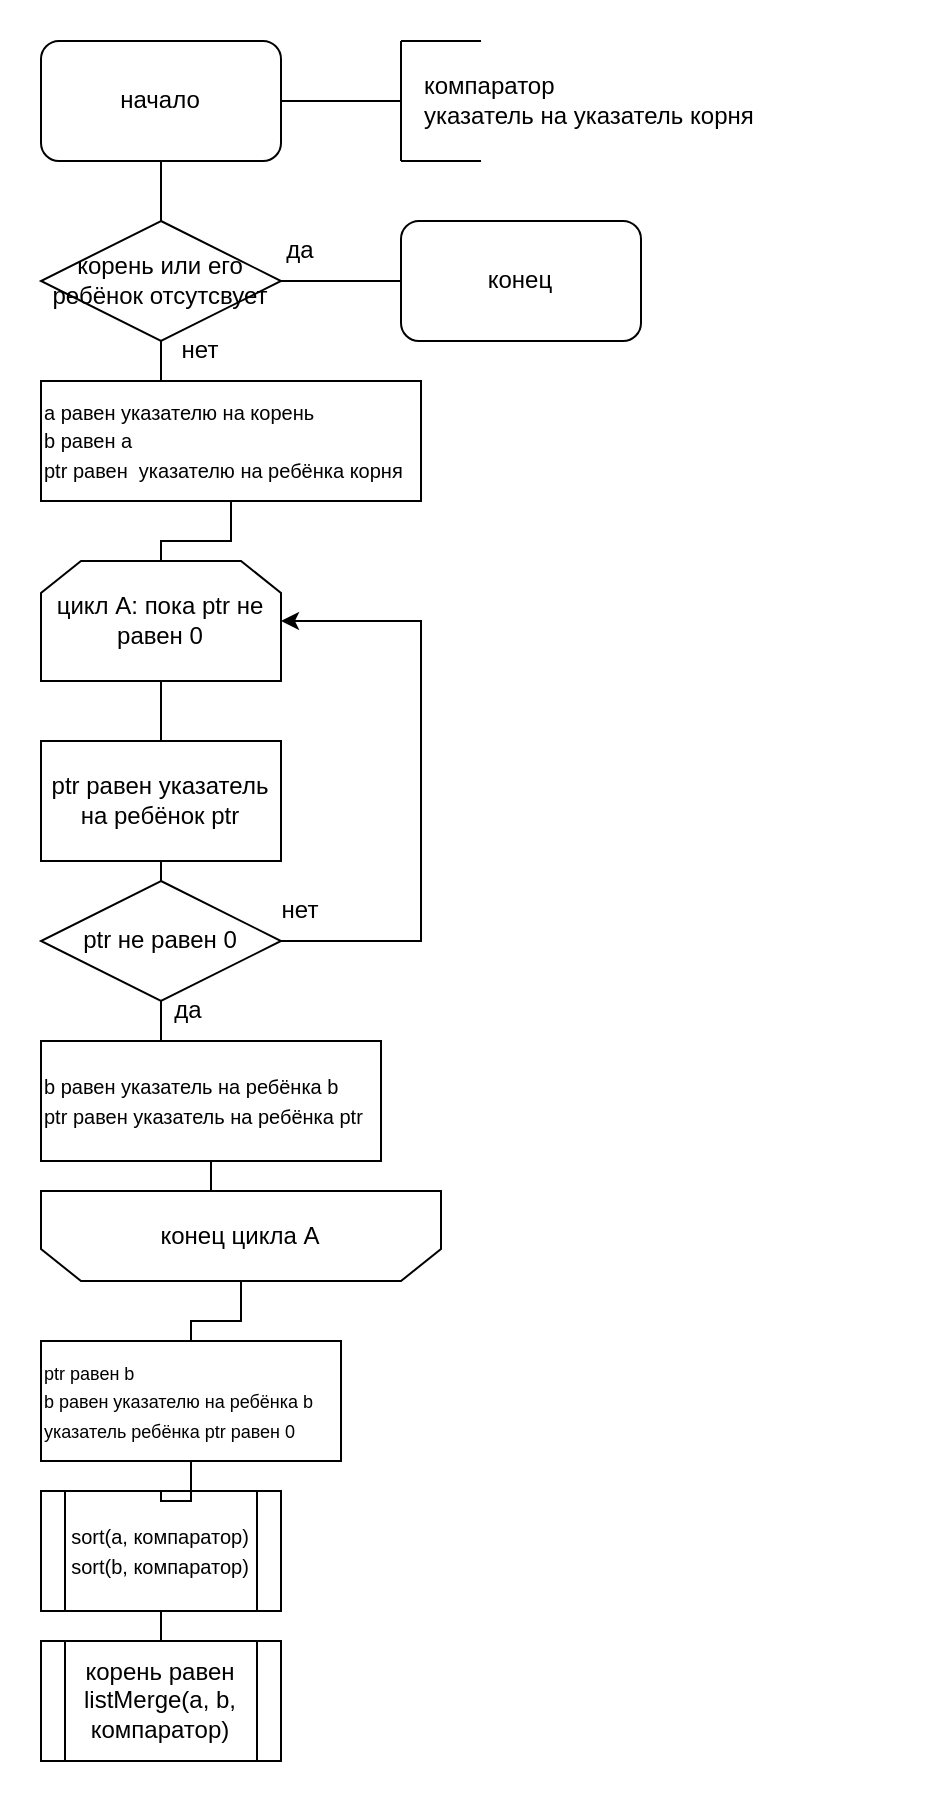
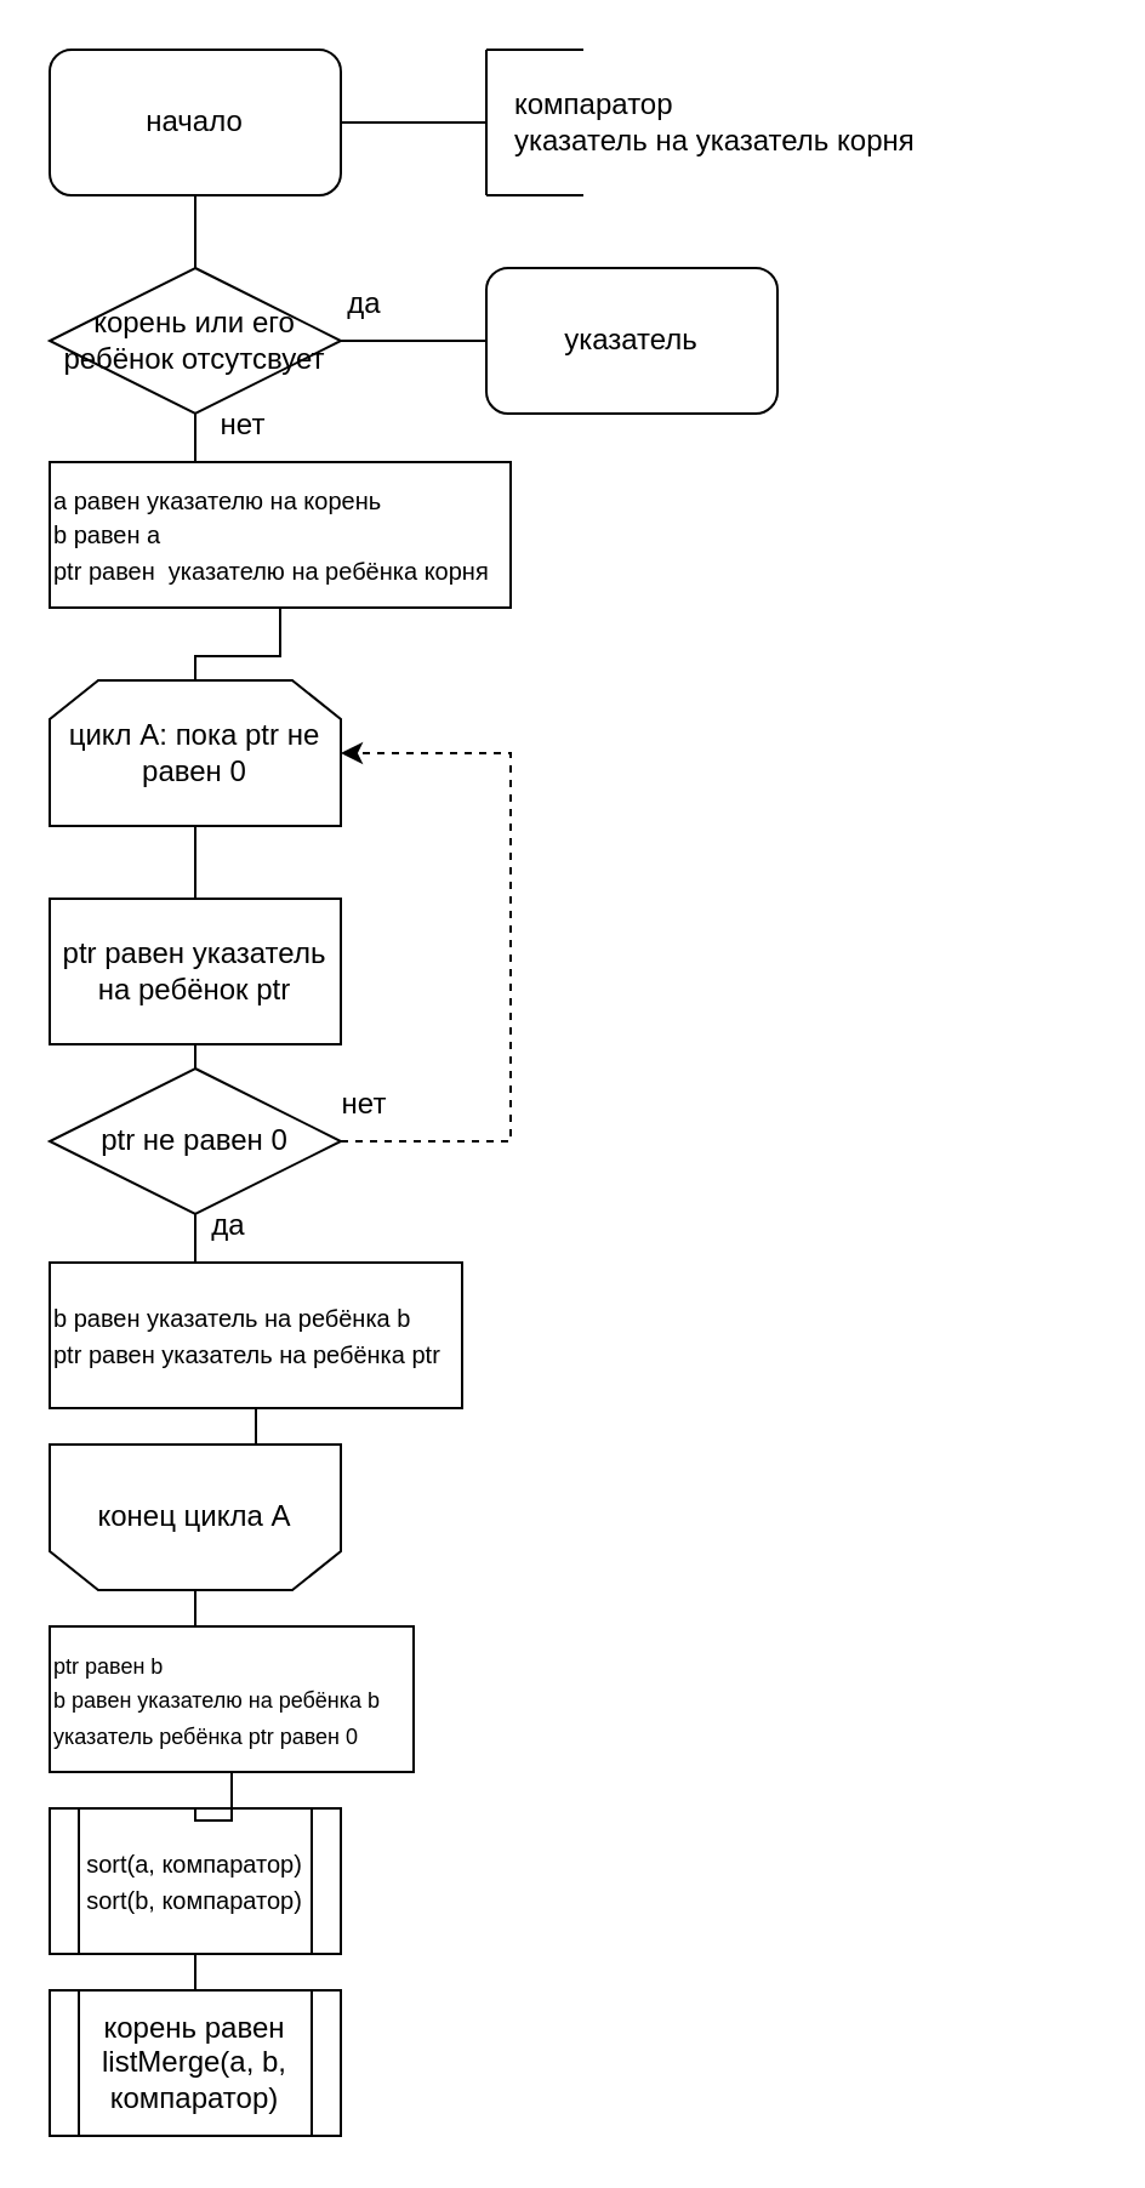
- <mxCell id="12" value="конец" style="rounded=1;whiteSpace=wrap;html=1;" vertex="1" parent="1"><mxGeometry x="200" y="110" width="120" height="60" as="geometry" /></mxCell>
+ <mxCell id="12" value="указатель" style="rounded=1;whiteSpace=wrap;html=1;" vertex="1" parent="1"><mxGeometry x="200" y="110" width="120" height="60" as="geometry" /></mxCell>
- <mxCell id="22" style="edgeStyle=orthogonalEdgeStyle;rounded=0;orthogonalLoop=1;jettySize=auto;html=1;entryX=1;entryY=0.5;entryDx=0;entryDy=0;exitX=1;exitY=0.5;exitDx=0;exitDy=0;" edge="1" parent="1" source="23" target="14"><mxGeometry relative="1" as="geometry"><Array as="points"><mxPoint x="210" y="470" /><mxPoint x="210" y="310" /></Array></mxGeometry></mxCell>
+ <mxCell id="22" style="edgeStyle=orthogonalEdgeStyle;rounded=0;orthogonalLoop=1;jettySize=auto;html=1;entryX=1;entryY=0.5;entryDx=0;entryDy=0;exitX=1;exitY=0.5;exitDx=0;exitDy=0;dashed=1;" edge="1" parent="1" source="23" target="14"><mxGeometry relative="1" as="geometry"><Array as="points"><mxPoint x="210" y="470" /><mxPoint x="210" y="310" /></Array></mxGeometry></mxCell>
- <mxCell id="25" value="конец цикла A" style="shape=loopLimit;whiteSpace=wrap;html=1;flipV=1;" vertex="1" parent="1"><mxGeometry x="20" y="595" width="200" height="45" as="geometry" /></mxCell>
+ <mxCell id="25" value="конец цикла A" style="shape=loopLimit;whiteSpace=wrap;html=1;flipV=1;" vertex="1" parent="1"><mxGeometry x="20" y="595" width="120" height="60" as="geometry" /></mxCell>
